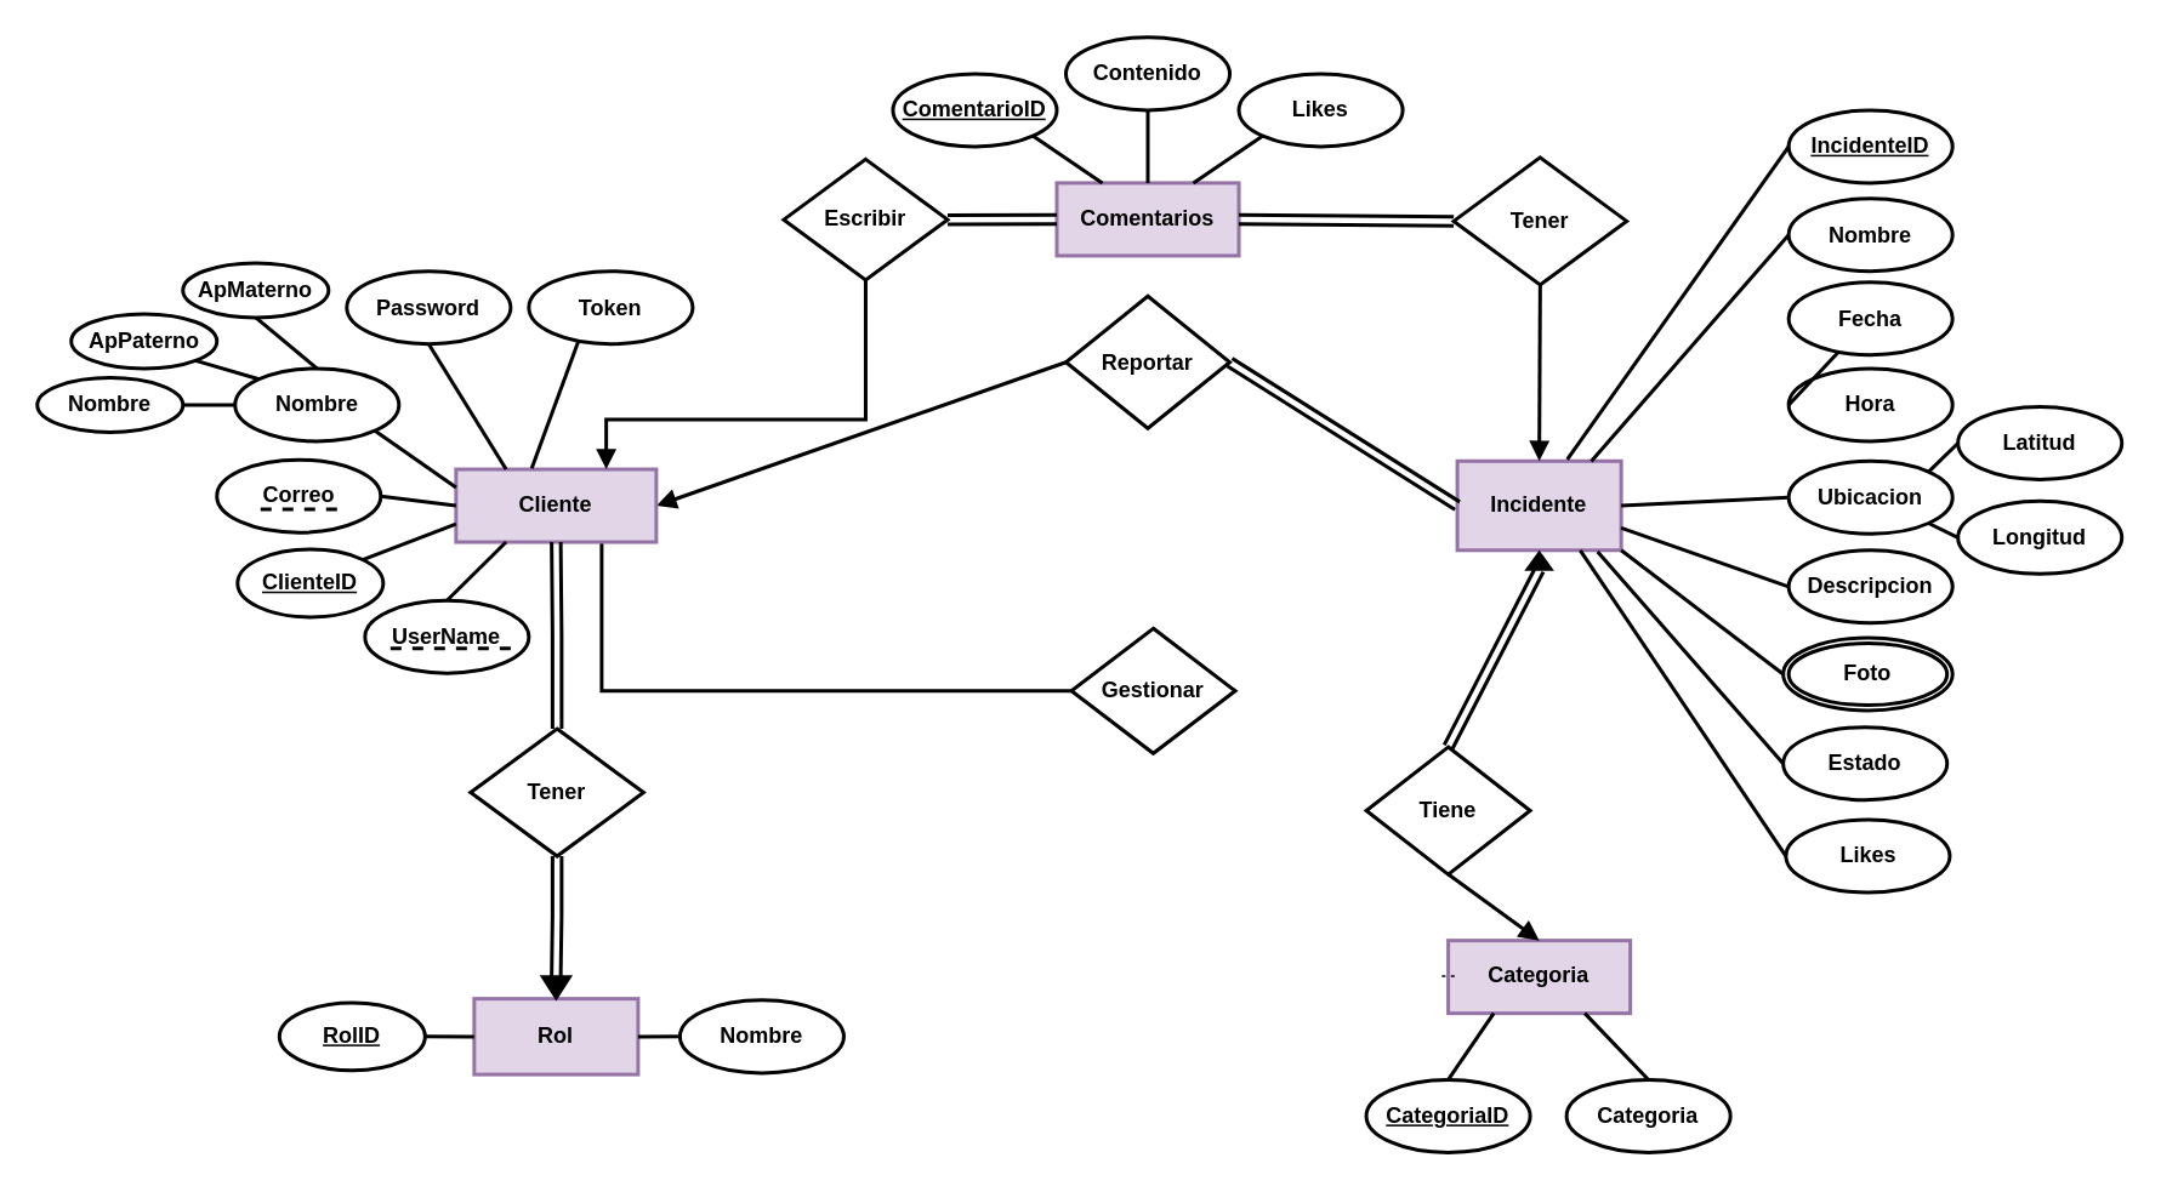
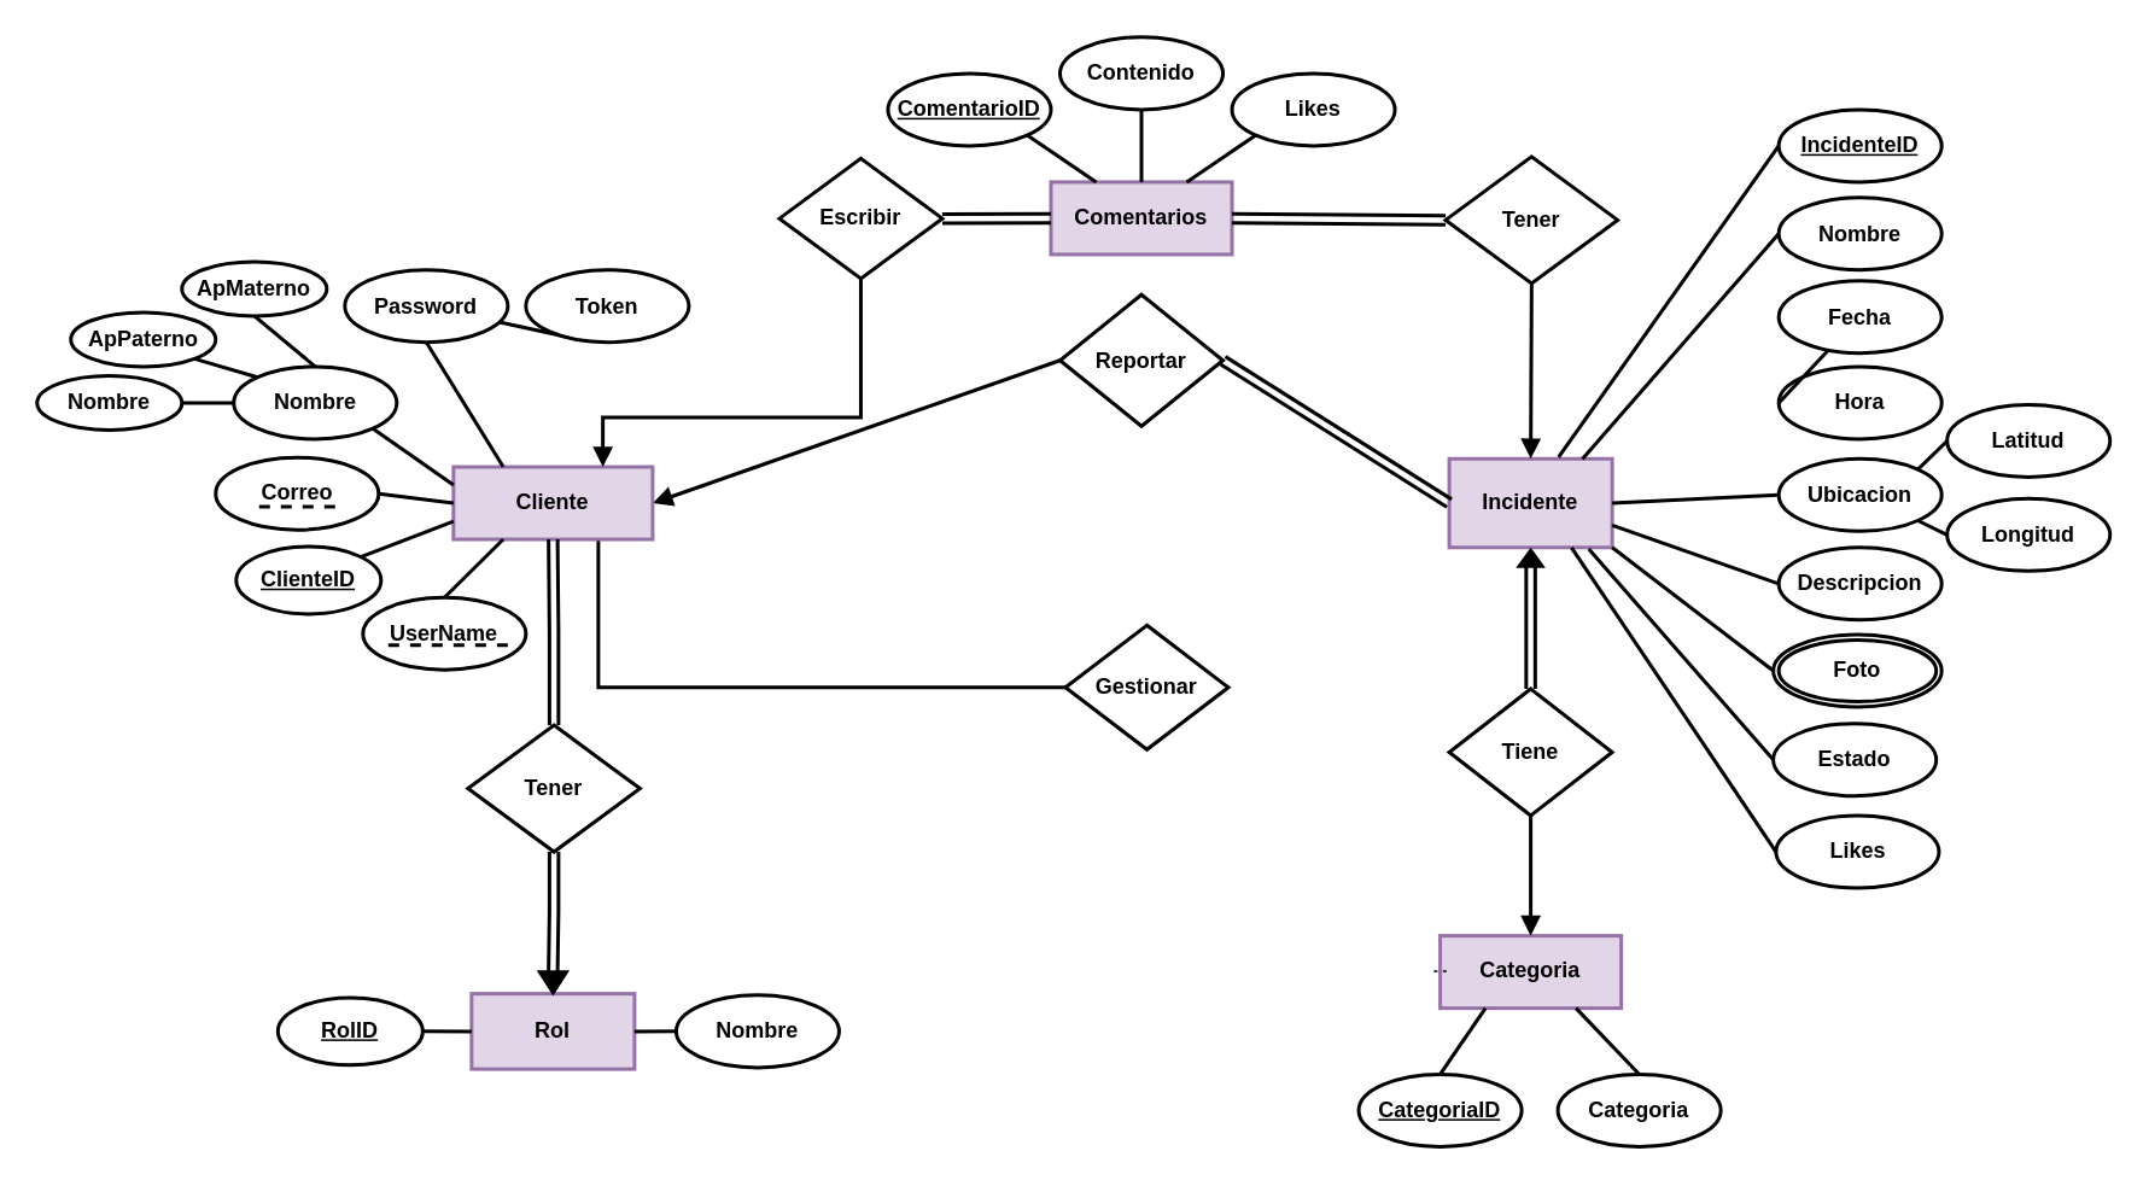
- <mxCell id="49" style="rounded=0;orthogonalLoop=1;jettySize=auto;html=1;entryX=0.378;entryY=-0.012;entryDx=0;entryDy=0;endArrow=none;endFill=0;exitX=0.304;exitY=0.952;exitDx=0;exitDy=0;strokeWidth=2;entryPerimeter=0;exitPerimeter=0;" edge="1" parent="1" source="61" target="26"><mxGeometry relative="1" as="geometry"><mxPoint x="257" y="242" as="sourcePoint" /><mxPoint x="257" y="262" as="targetPoint" /></mxGeometry></mxCell>
+ <mxCell id="49" style="rounded=0;orthogonalLoop=1;jettySize=auto;html=1;endArrow=none;endFill=0;exitX=0.304;exitY=0.952;exitDx=0;exitDy=0;strokeWidth=2;exitPerimeter=0;" edge="1" parent="1" source="61" target="28"><mxGeometry relative="1" as="geometry"><mxPoint x="257" y="242" as="sourcePoint" /><mxPoint x="257" y="262" as="targetPoint" /></mxGeometry></mxCell>
- <mxCell id="24" value="Tiene" style="rhombus;whiteSpace=wrap;html=1;strokeWidth=2;fontStyle=1" vertex="1" parent="1"><mxGeometry x="750" y="410" width="90" height="70" as="geometry" /></mxCell>
+ <mxCell id="24" value="Tiene" style="rhombus;whiteSpace=wrap;html=1;strokeWidth=2;fontStyle=1" vertex="1" parent="1"><mxGeometry x="800" y="380" width="90" height="70" as="geometry" /></mxCell>
